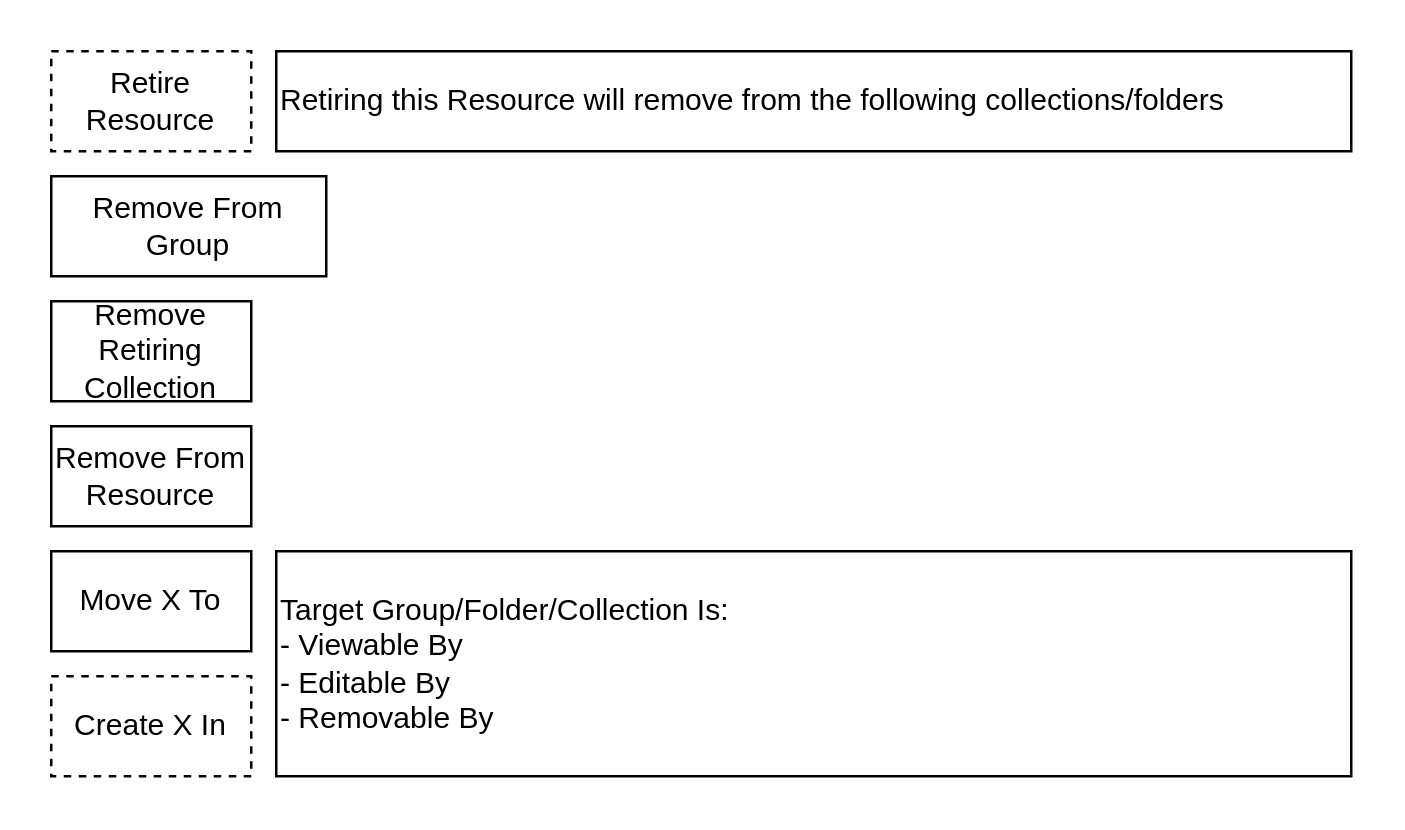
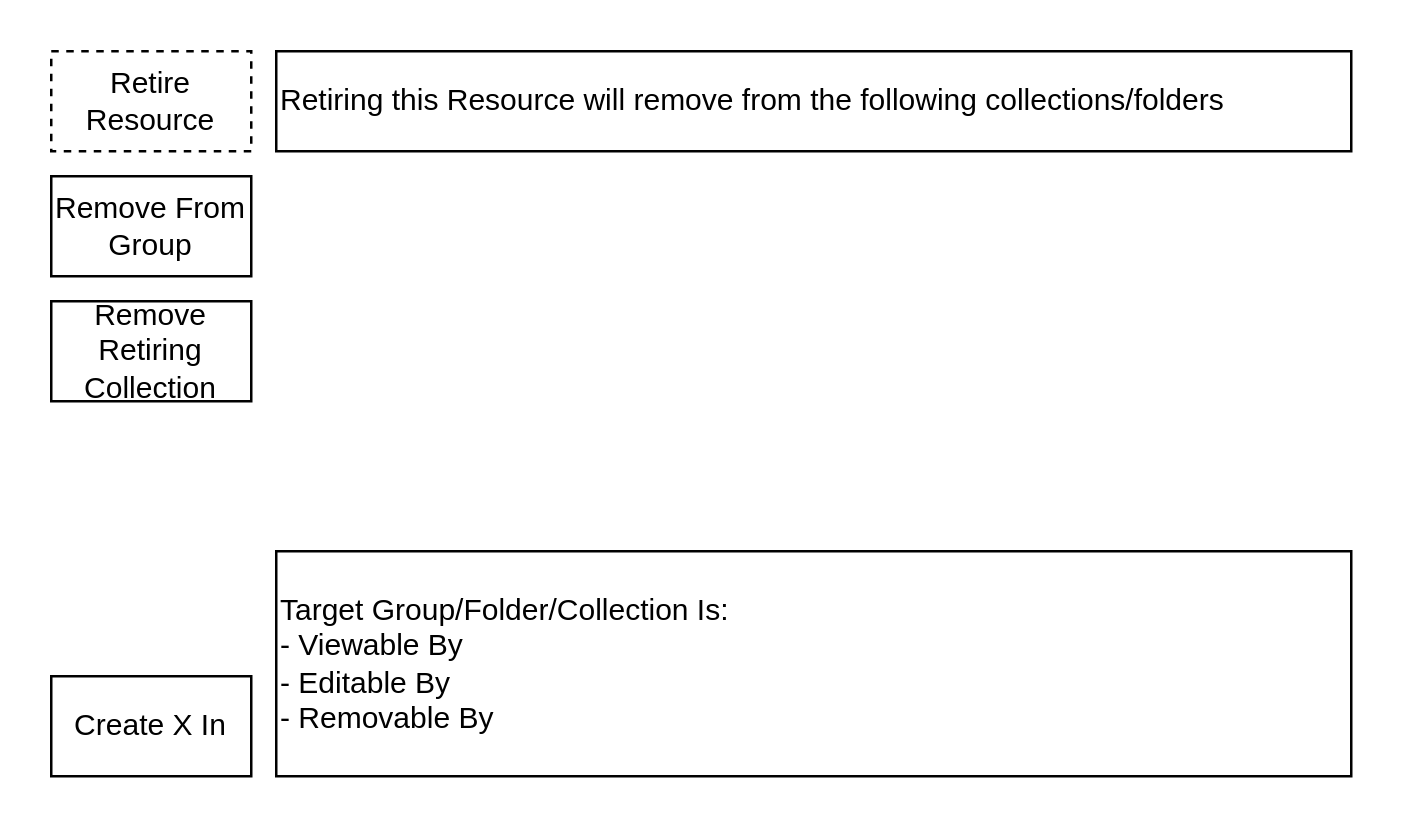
- <mxCell id="5" value="Remove From&lt;br&gt;Group" style="rounded=0;whiteSpace=wrap;html=1;" vertex="1" parent="1"><mxGeometry x="20" y="70" width="110" height="40" as="geometry" /></mxCell>
+ <mxCell id="5" value="Remove From&lt;br&gt;Group" style="rounded=0;whiteSpace=wrap;html=1;" vertex="1" parent="1"><mxGeometry x="20" y="70" width="80" height="40" as="geometry" /></mxCell>
- <mxCell id="7" value="Remove From Resource" style="rounded=0;whiteSpace=wrap;html=1;" vertex="1" parent="1"><mxGeometry x="20" y="170" width="80" height="40" as="geometry" /></mxCell>
- <mxCell id="2" value="Move X To" style="rounded=0;whiteSpace=wrap;html=1;" vertex="1" parent="1"><mxGeometry x="20" y="220" width="80" height="40" as="geometry" /></mxCell>
- <mxCell id="3" value="Create X In" style="rounded=0;whiteSpace=wrap;html=1;dashed=1;" vertex="1" parent="1"><mxGeometry x="20" y="270" width="80" height="40" as="geometry" /></mxCell>
+ <mxCell id="3" value="Create X In" style="rounded=0;whiteSpace=wrap;html=1;" vertex="1" parent="1"><mxGeometry x="20" y="270" width="80" height="40" as="geometry" /></mxCell>
